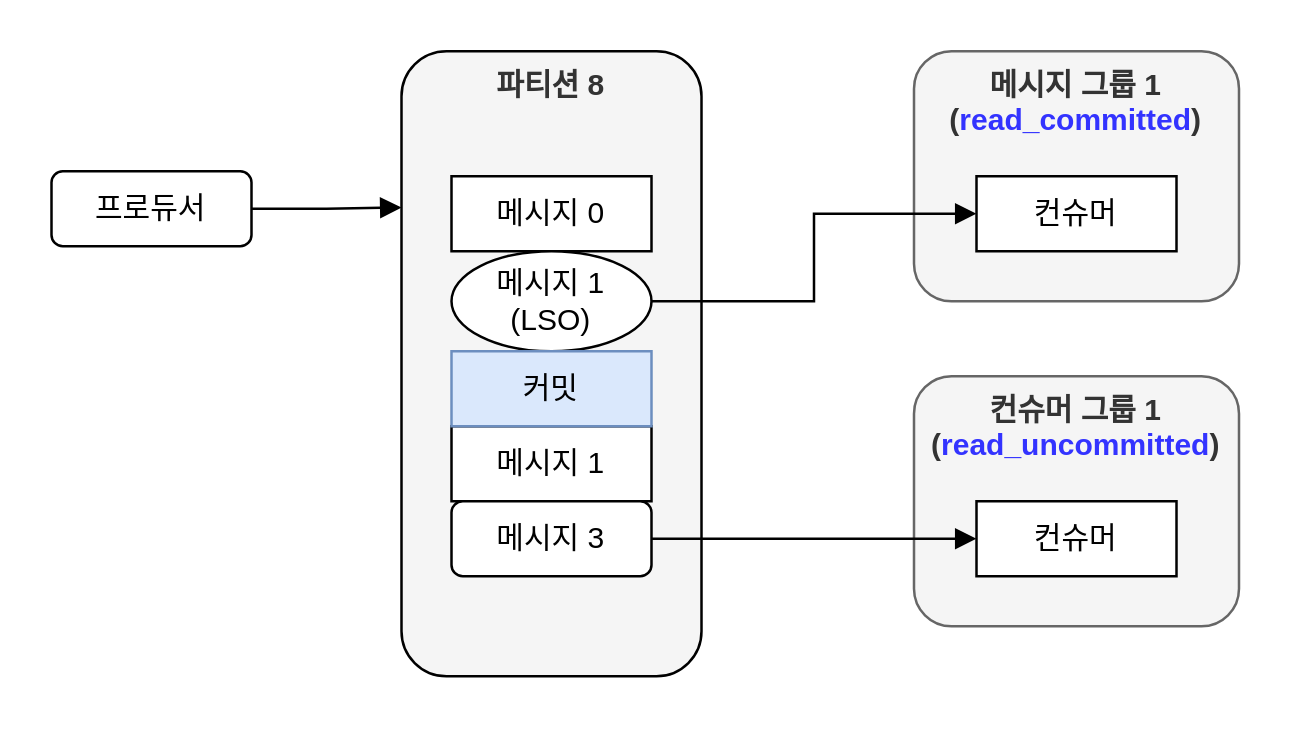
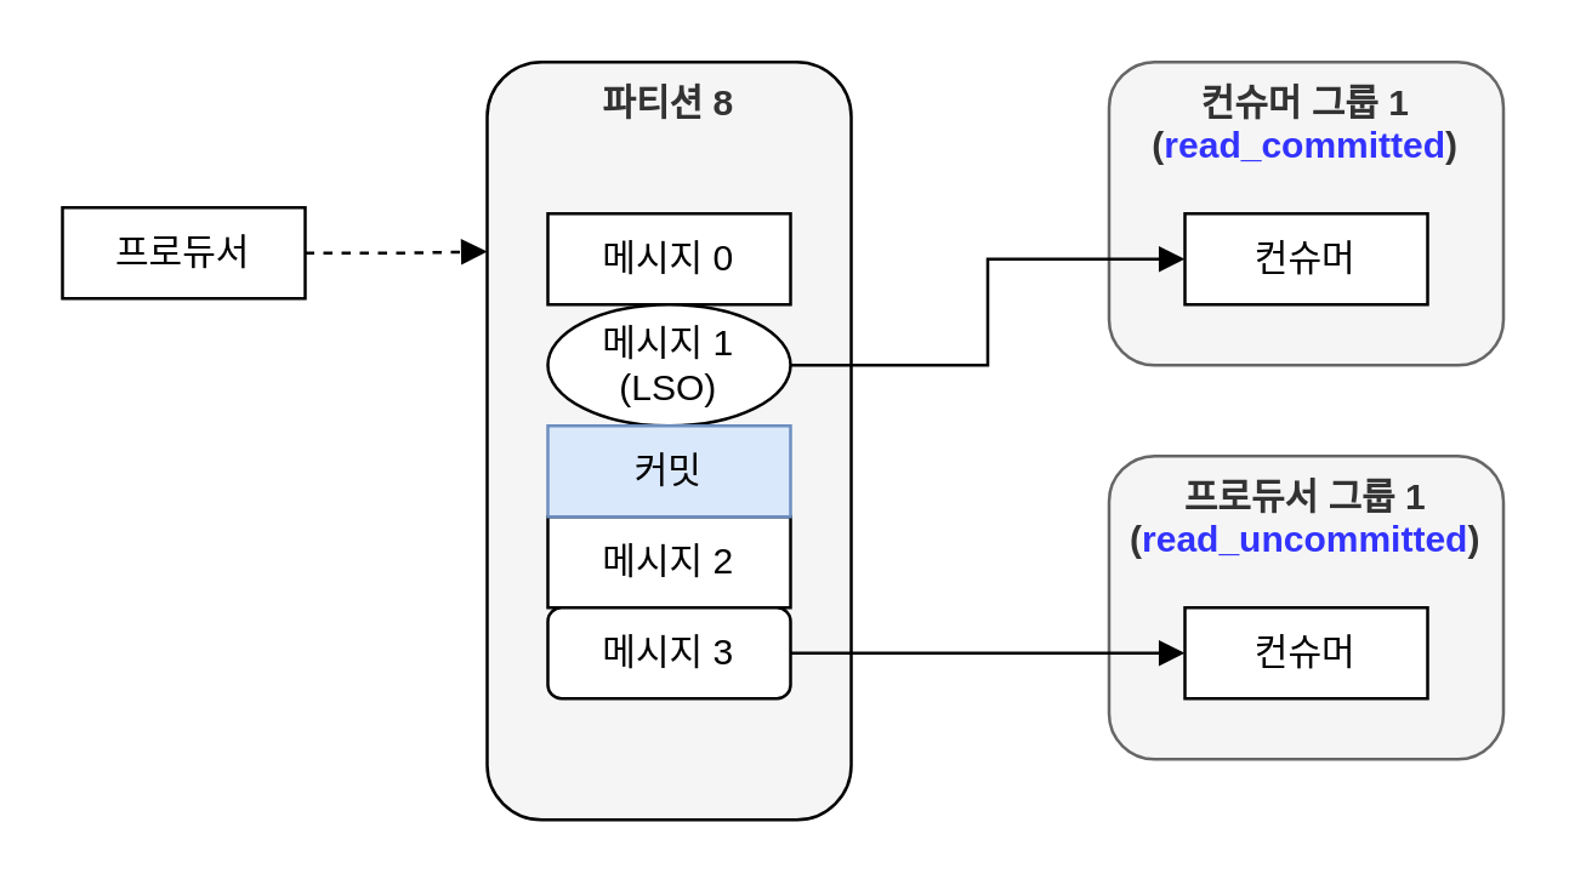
- <mxCell id="2" value="메시지 그룹 1&lt;div&gt;(&lt;font color=&quot;#3333ff&quot;&gt;read_committed&lt;/font&gt;)&lt;/div&gt;" style="rounded=1;whiteSpace=wrap;html=1;fontStyle=1;verticalAlign=top;fillColor=#f5f5f5;fontColor=#333333;strokeColor=#666666;" vertex="1" parent="1"><mxGeometry x="365" y="20" width="130" height="100" as="geometry" /></mxCell>
+ <mxCell id="2" value="컨슈머 그룹 1&lt;div&gt;(&lt;font color=&quot;#3333ff&quot;&gt;read_committed&lt;/font&gt;)&lt;/div&gt;" style="rounded=1;whiteSpace=wrap;html=1;fontStyle=1;verticalAlign=top;fillColor=#f5f5f5;fontColor=#333333;strokeColor=#666666;" vertex="1" parent="1"><mxGeometry x="365" y="20" width="130" height="100" as="geometry" /></mxCell>
- <mxCell id="4" value="프로듀서" style="whiteSpace=wrap;html=1;rounded=1;" vertex="1" parent="1"><mxGeometry x="20" y="68" width="80" height="30" as="geometry" /></mxCell>
+ <mxCell id="4" value="프로듀서" style="rounded=0;whiteSpace=wrap;html=1;" vertex="1" parent="1"><mxGeometry x="20" y="68" width="80" height="30" as="geometry" /></mxCell>
- <mxCell id="14" style="edgeStyle=orthogonalEdgeStyle;rounded=0;orthogonalLoop=1;jettySize=auto;html=1;entryX=0;entryY=0.25;entryDx=0;entryDy=0;endArrow=block;endFill=1;" edge="1" parent="1" source="4" target="3"><mxGeometry relative="1" as="geometry" /></mxCell>
+ <mxCell id="14" style="edgeStyle=orthogonalEdgeStyle;rounded=0;orthogonalLoop=1;jettySize=auto;html=1;entryX=0;entryY=0.25;entryDx=0;entryDy=0;endArrow=block;endFill=1;dashed=1;" edge="1" parent="1" source="4" target="3"><mxGeometry relative="1" as="geometry" /></mxCell>
- <mxCell id="12" value="컨슈머 그룹 1&lt;div&gt;(&lt;font color=&quot;#3333ff&quot;&gt;read_uncommitted&lt;/font&gt;)&lt;/div&gt;" style="rounded=1;whiteSpace=wrap;html=1;fontStyle=1;verticalAlign=top;fillColor=#f5f5f5;fontColor=#333333;strokeColor=#666666;" vertex="1" parent="1"><mxGeometry x="365" y="150" width="130" height="100" as="geometry" /></mxCell>
+ <mxCell id="12" value="프로듀서 그룹 1&lt;div&gt;(&lt;font color=&quot;#3333ff&quot;&gt;read_uncommitted&lt;/font&gt;)&lt;/div&gt;" style="rounded=1;whiteSpace=wrap;html=1;fontStyle=1;verticalAlign=top;fillColor=#f5f5f5;fontColor=#333333;strokeColor=#666666;" vertex="1" parent="1"><mxGeometry x="365" y="150" width="130" height="100" as="geometry" /></mxCell>
- <mxCell id="8" value="메시지 1" style="rounded=0;whiteSpace=wrap;html=1;" vertex="1" parent="1"><mxGeometry x="180" y="170" width="80" height="30" as="geometry" /></mxCell>
+ <mxCell id="8" value="메시지 2" style="rounded=0;whiteSpace=wrap;html=1;" vertex="1" parent="1"><mxGeometry x="180" y="170" width="80" height="30" as="geometry" /></mxCell>
